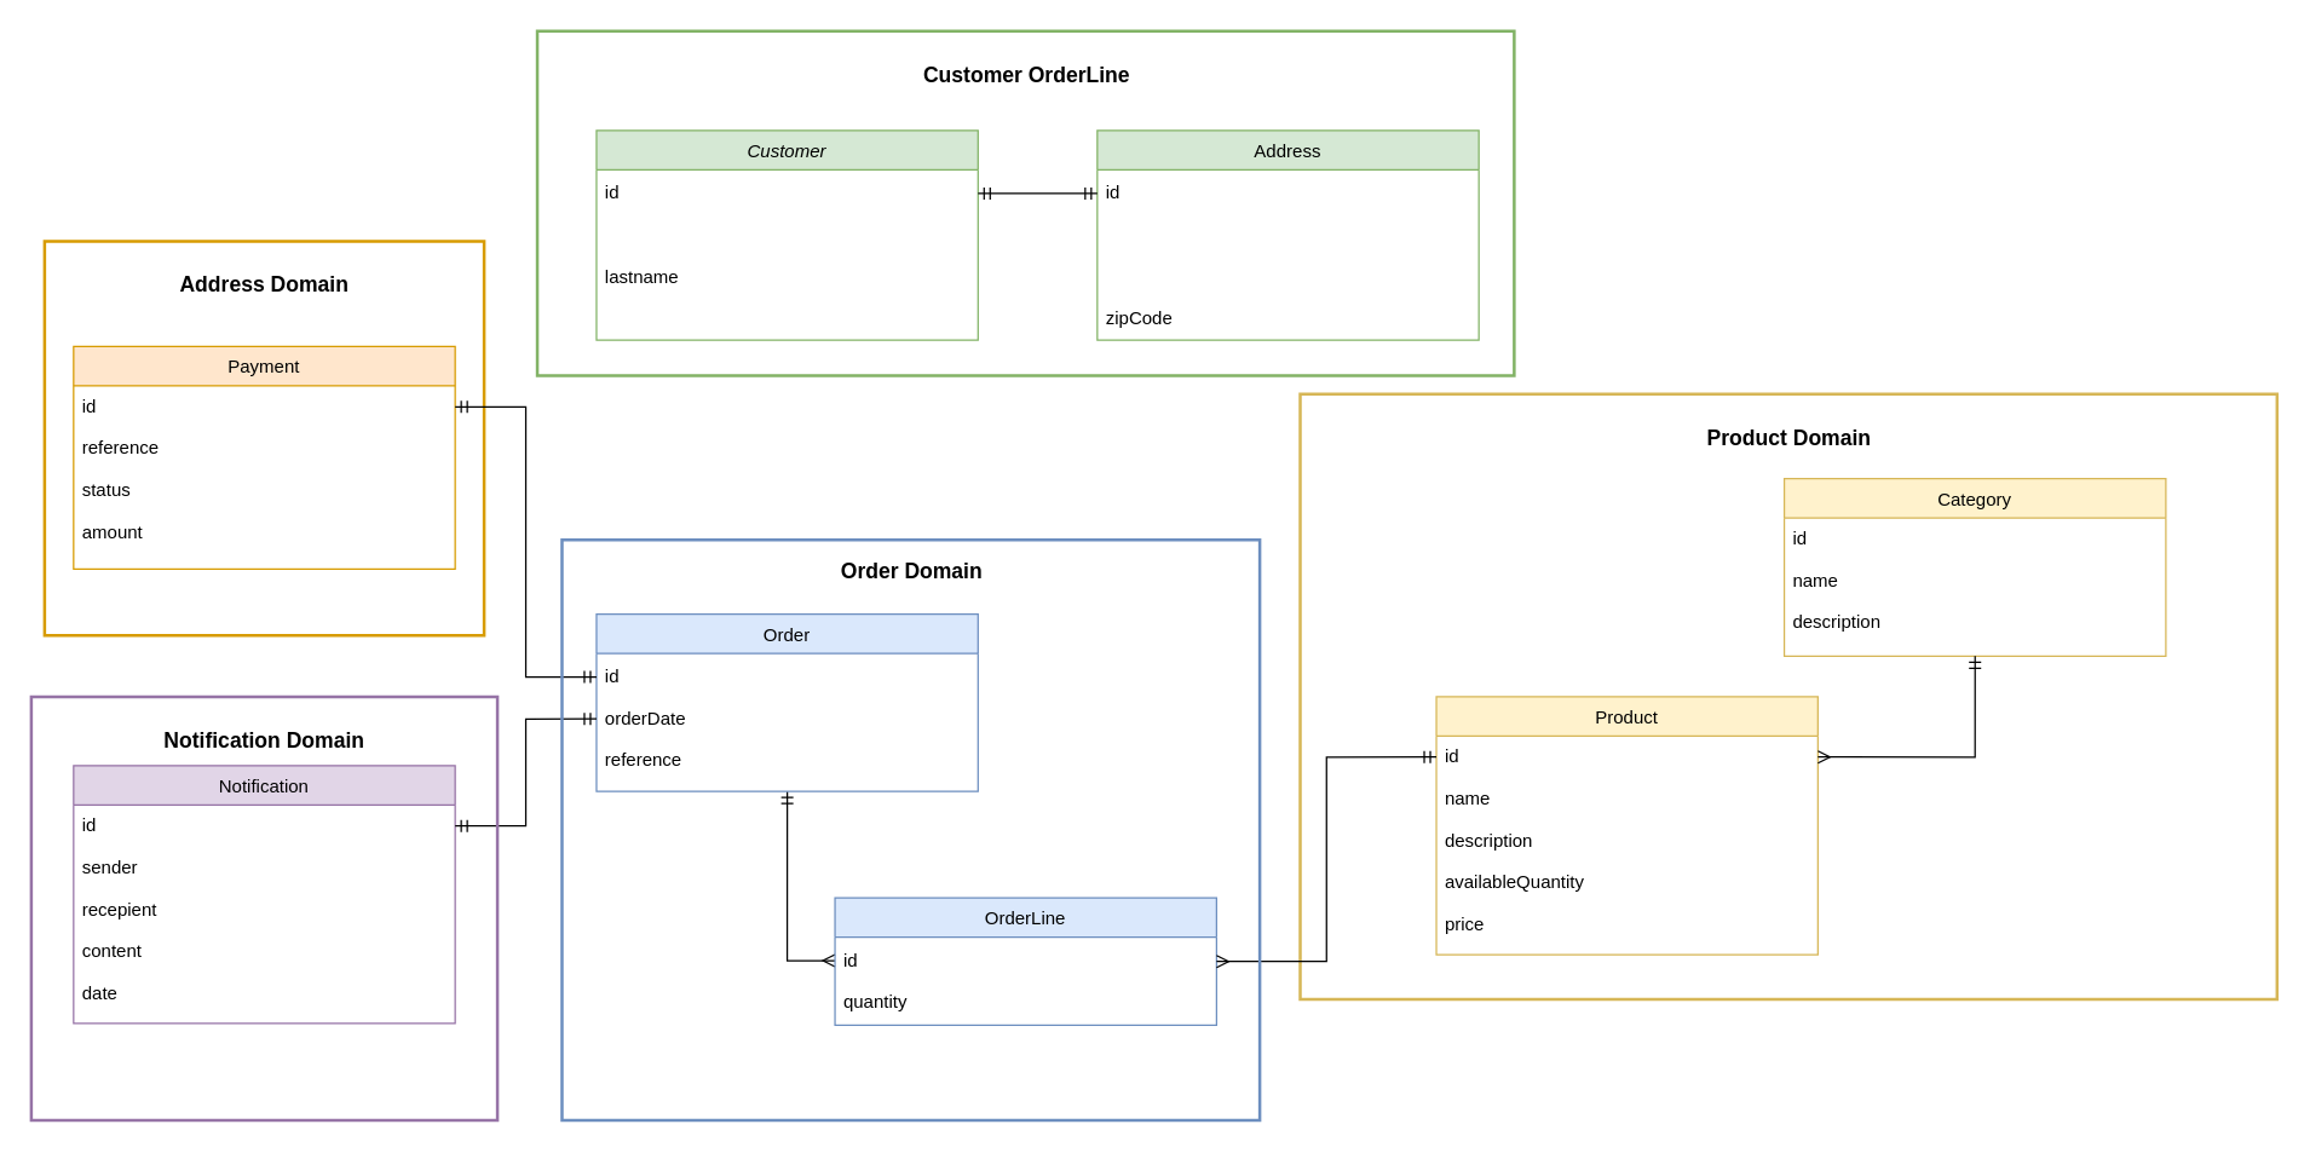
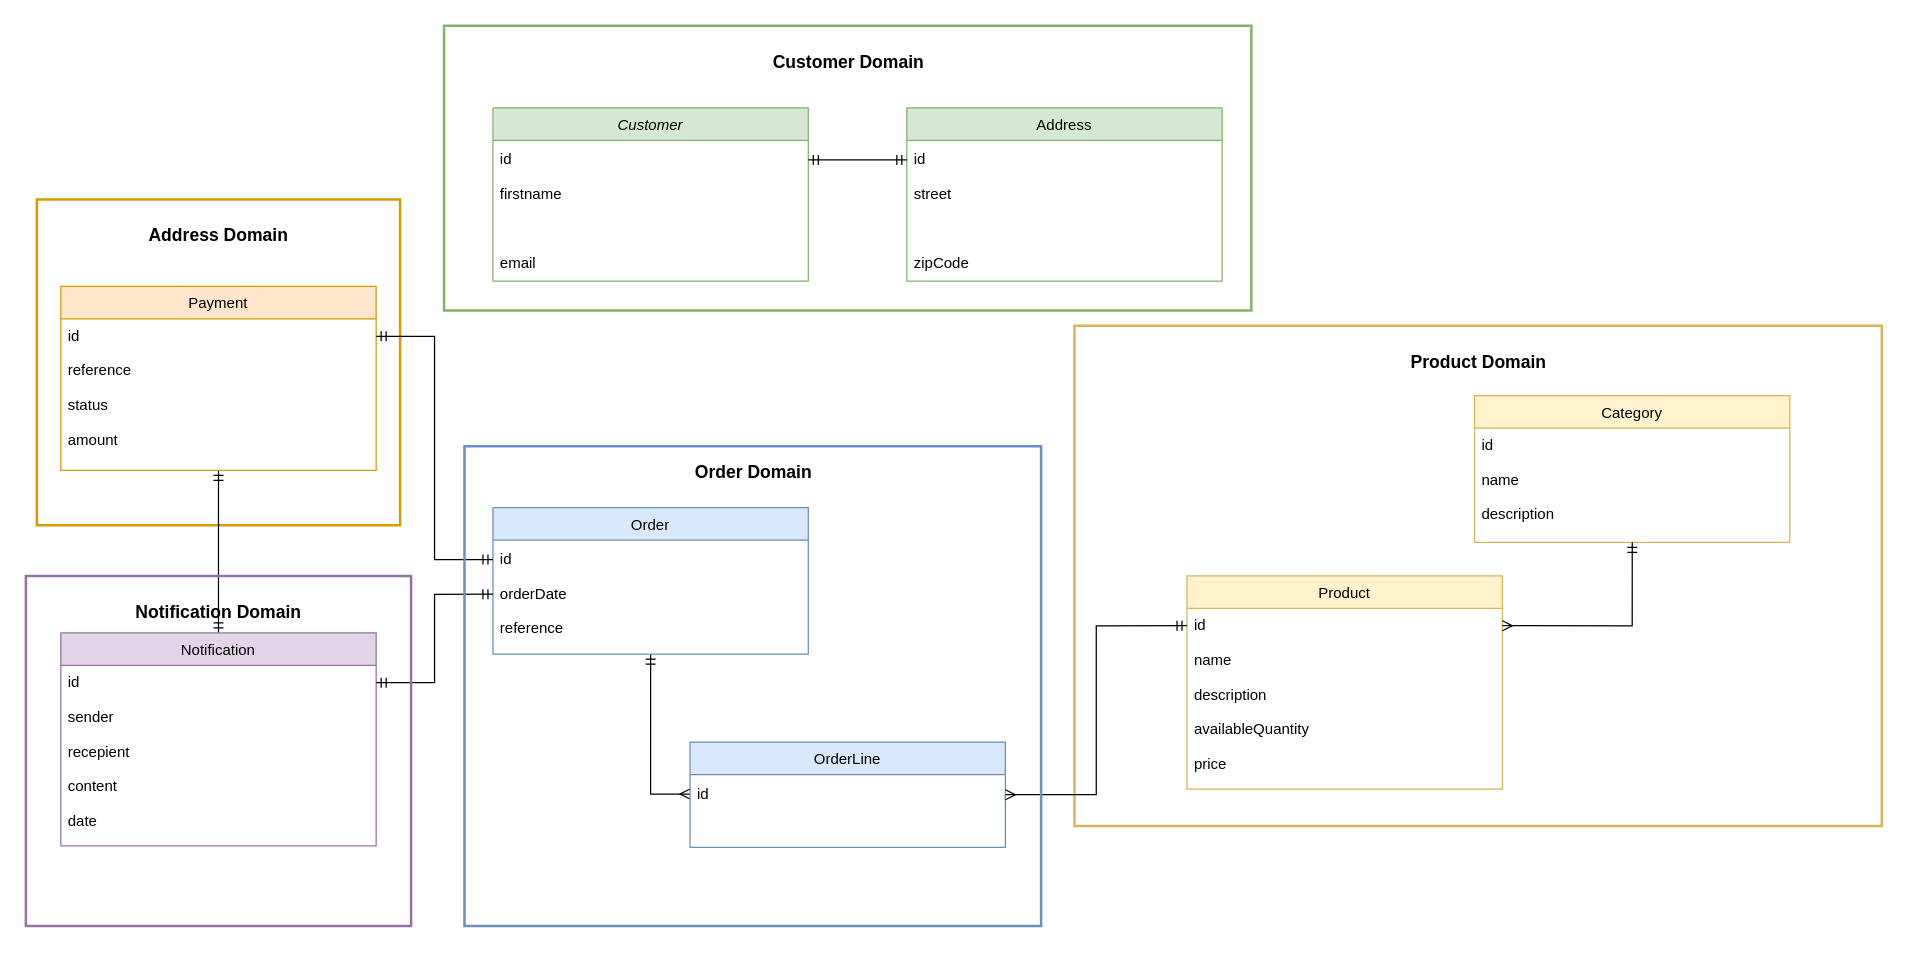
- <mxCell id="50" value="&lt;h3&gt;Customer OrderLine&lt;/h3&gt;" style="verticalLabelPosition=middle;verticalAlign=top;html=1;shape=mxgraph.basic.rect;fillColor2=none;strokeWidth=2;size=20;indent=5;fillColor=none;strokeColor=#82b366;labelPosition=center;align=center;" parent="1" vertex="1"><mxGeometry x="354.705" y="20" width="645.752" height="227.681" as="geometry" /></mxCell>
+ <mxCell id="50" value="&lt;h3&gt;Customer Domain&lt;/h3&gt;" style="verticalLabelPosition=middle;verticalAlign=top;html=1;shape=mxgraph.basic.rect;fillColor2=none;strokeWidth=2;size=20;indent=5;fillColor=none;strokeColor=#82b366;labelPosition=center;align=center;" parent="1" vertex="1"><mxGeometry x="354.705" y="20" width="645.752" height="227.681" as="geometry" /></mxCell>
+ <mxCell id="37" value="firstname" style="text;align=left;verticalAlign=top;spacingLeft=4;spacingRight=4;overflow=hidden;rotatable=0;points=[[0,0.5],[1,0.5]];portConstraint=eastwest;rounded=0;shadow=0;html=0;container=0;" parent="1" vertex="1"><mxGeometry x="393.823" y="141.124" width="252.229" height="27.706" as="geometry" /></mxCell>
+ <mxCell id="44" value="street" style="text;align=left;verticalAlign=top;spacingLeft=4;spacingRight=4;overflow=hidden;rotatable=0;points=[[0,0.5],[1,0.5]];portConstraint=eastwest;rounded=0;shadow=0;html=0;container=0;" parent="1" vertex="1"><mxGeometry x="724.873" y="141.124" width="252.229" height="27.706" as="geometry" /></mxCell>
- <mxCell id="38" value="lastname" style="text;align=left;verticalAlign=top;spacingLeft=4;spacingRight=4;overflow=hidden;rotatable=0;points=[[0,0.5],[1,0.5]];portConstraint=eastwest;rounded=0;shadow=0;html=0;container=0;" parent="1" vertex="1"><mxGeometry x="393.823" y="168.83" width="252.229" height="27.706" as="geometry" /></mxCell>
+ <mxCell id="39" value="email" style="text;align=left;verticalAlign=top;spacingLeft=4;spacingRight=4;overflow=hidden;rotatable=0;points=[[0,0.5],[1,0.5]];portConstraint=eastwest;container=0;" parent="1" vertex="1"><mxGeometry x="393.823" y="196.536" width="252.229" height="27.706" as="geometry" /></mxCell>
+ <mxCell id="5" style="rounded=0;orthogonalLoop=1;jettySize=auto;html=1;exitX=0.5;exitY=1;exitDx=0;exitDy=0;entryX=0.5;entryY=0;entryDx=0;entryDy=0;strokeColor=default;startArrow=ERmandOne;startFill=0;endArrow=ERmandOne;endFill=0;" parent="1" source="6" target="15" edge="1"><mxGeometry relative="1" as="geometry" /></mxCell>
- <mxCell id="48" value="quantity" style="text;align=left;verticalAlign=top;spacingLeft=4;spacingRight=4;overflow=hidden;rotatable=0;points=[[0,0.5],[1,0.5]];portConstraint=eastwest;container=0;" parent="1" vertex="1"><mxGeometry x="551.466" y="648.355" width="252.229" height="27.706" as="geometry" /></mxCell>
